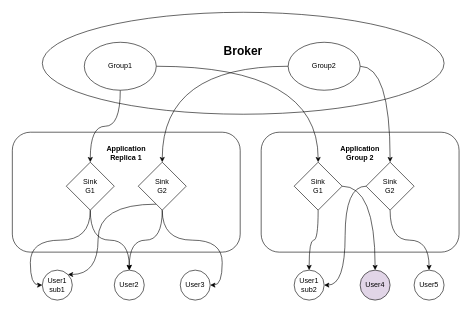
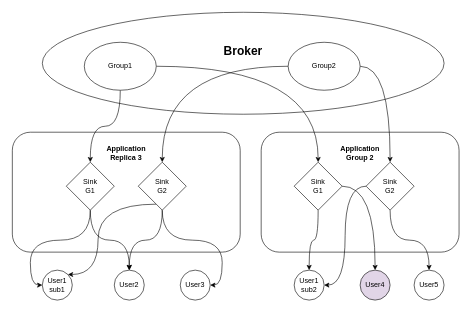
- <mxCell id="3" value="&lt;b&gt;Application&lt;br&gt;Replica 1&lt;br&gt;&lt;br&gt;&lt;br&gt;&lt;br&gt;&lt;br&gt;&lt;br&gt;&lt;br&gt;&lt;br&gt;&lt;br&gt;&lt;br&gt;&lt;/b&gt;" style="rounded=1;whiteSpace=wrap;html=1;" vertex="1" parent="1"><mxGeometry x="20" y="220" width="380" height="200" as="geometry" /></mxCell>
+ <mxCell id="3" value="&lt;b&gt;Application&lt;br&gt;Replica 3&lt;br&gt;&lt;br&gt;&lt;br&gt;&lt;br&gt;&lt;br&gt;&lt;br&gt;&lt;br&gt;&lt;br&gt;&lt;br&gt;&lt;br&gt;&lt;/b&gt;" style="rounded=1;whiteSpace=wrap;html=1;" vertex="1" parent="1"><mxGeometry x="20" y="220" width="380" height="200" as="geometry" /></mxCell>
